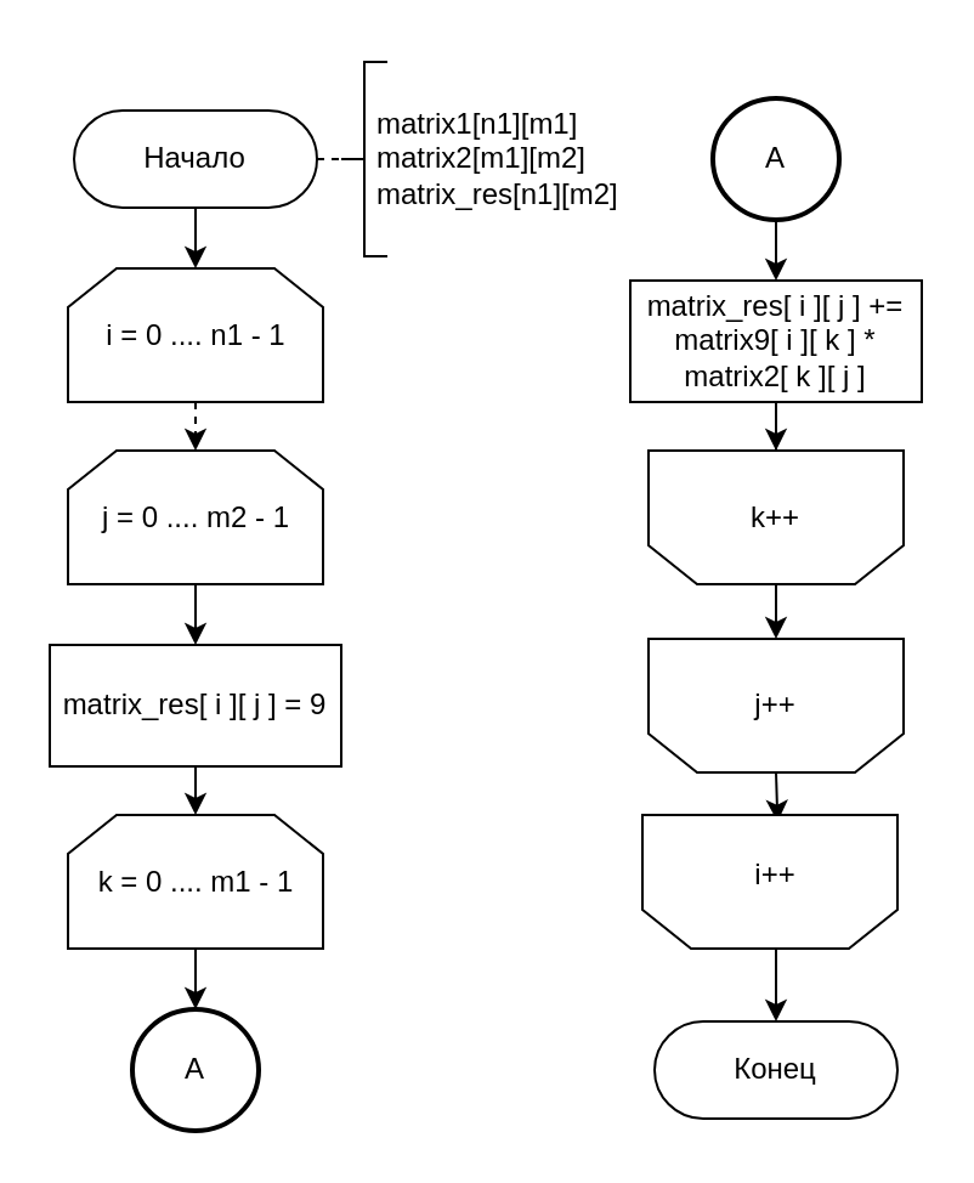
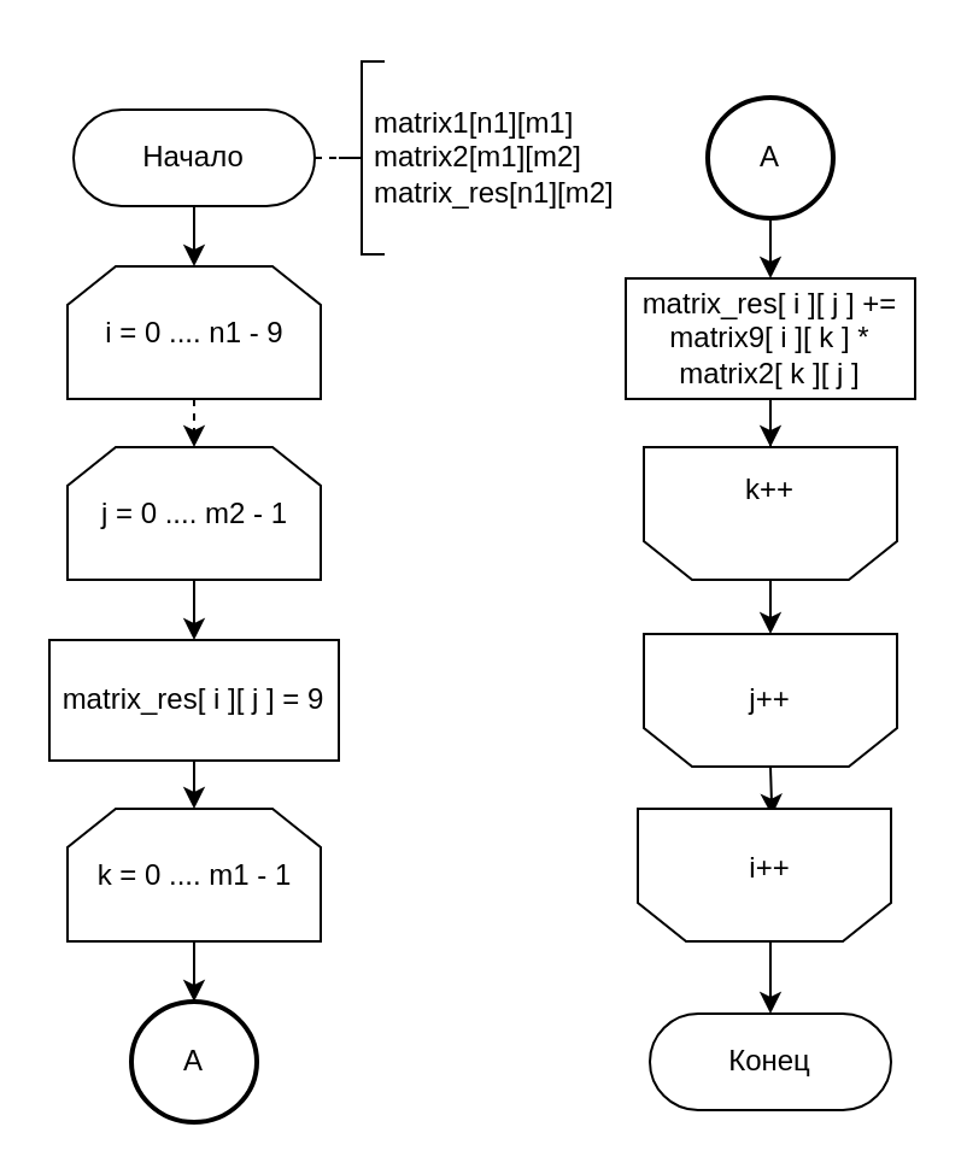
- <mxCell id="5" value="i = 0 .... n1 - 1" style="shape=loopLimit;whiteSpace=wrap;html=1;" vertex="1" parent="1"><mxGeometry x="27.5" y="110" width="105" height="55" as="geometry" /></mxCell>
+ <mxCell id="5" value="i = 0 .... n1 - 9" style="shape=loopLimit;whiteSpace=wrap;html=1;" vertex="1" parent="1"><mxGeometry x="27.5" y="110" width="105" height="55" as="geometry" /></mxCell>
- <mxCell id="25" value="k++" style="text;html=1;strokeColor=none;fillColor=none;align=center;verticalAlign=middle;whiteSpace=wrap;rounded=0;" vertex="1" parent="1"><mxGeometry x="289" y="197.5" width="60" height="30" as="geometry" /></mxCell>
+ <mxCell id="25" value="k++" style="text;html=1;strokeColor=none;fillColor=none;align=center;verticalAlign=middle;whiteSpace=wrap;rounded=0;" vertex="1" parent="1"><mxGeometry x="289" y="187.5" width="60" height="30" as="geometry" /></mxCell>
